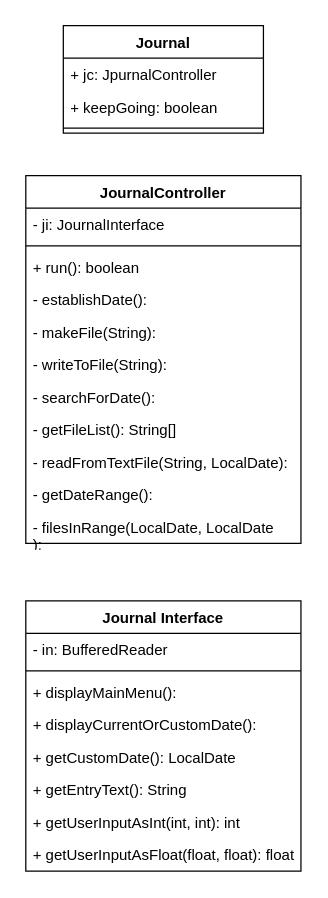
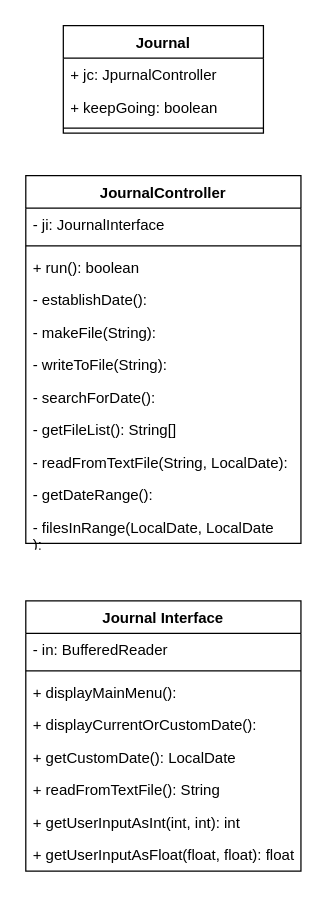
- <mxCell id="24" value="+ getEntryText(): String " style="text;strokeColor=none;fillColor=none;align=left;verticalAlign=top;spacingLeft=4;spacingRight=4;overflow=hidden;rotatable=0;points=[[0,0.5],[1,0.5]];portConstraint=eastwest;" vertex="1" parent="18"><mxGeometry y="138" width="220" height="26" as="geometry" /></mxCell>
+ <mxCell id="24" value="+ readFromTextFile(): String " style="text;strokeColor=none;fillColor=none;align=left;verticalAlign=top;spacingLeft=4;spacingRight=4;overflow=hidden;rotatable=0;points=[[0,0.5],[1,0.5]];portConstraint=eastwest;" vertex="1" parent="18"><mxGeometry y="138" width="220" height="26" as="geometry" /></mxCell>
